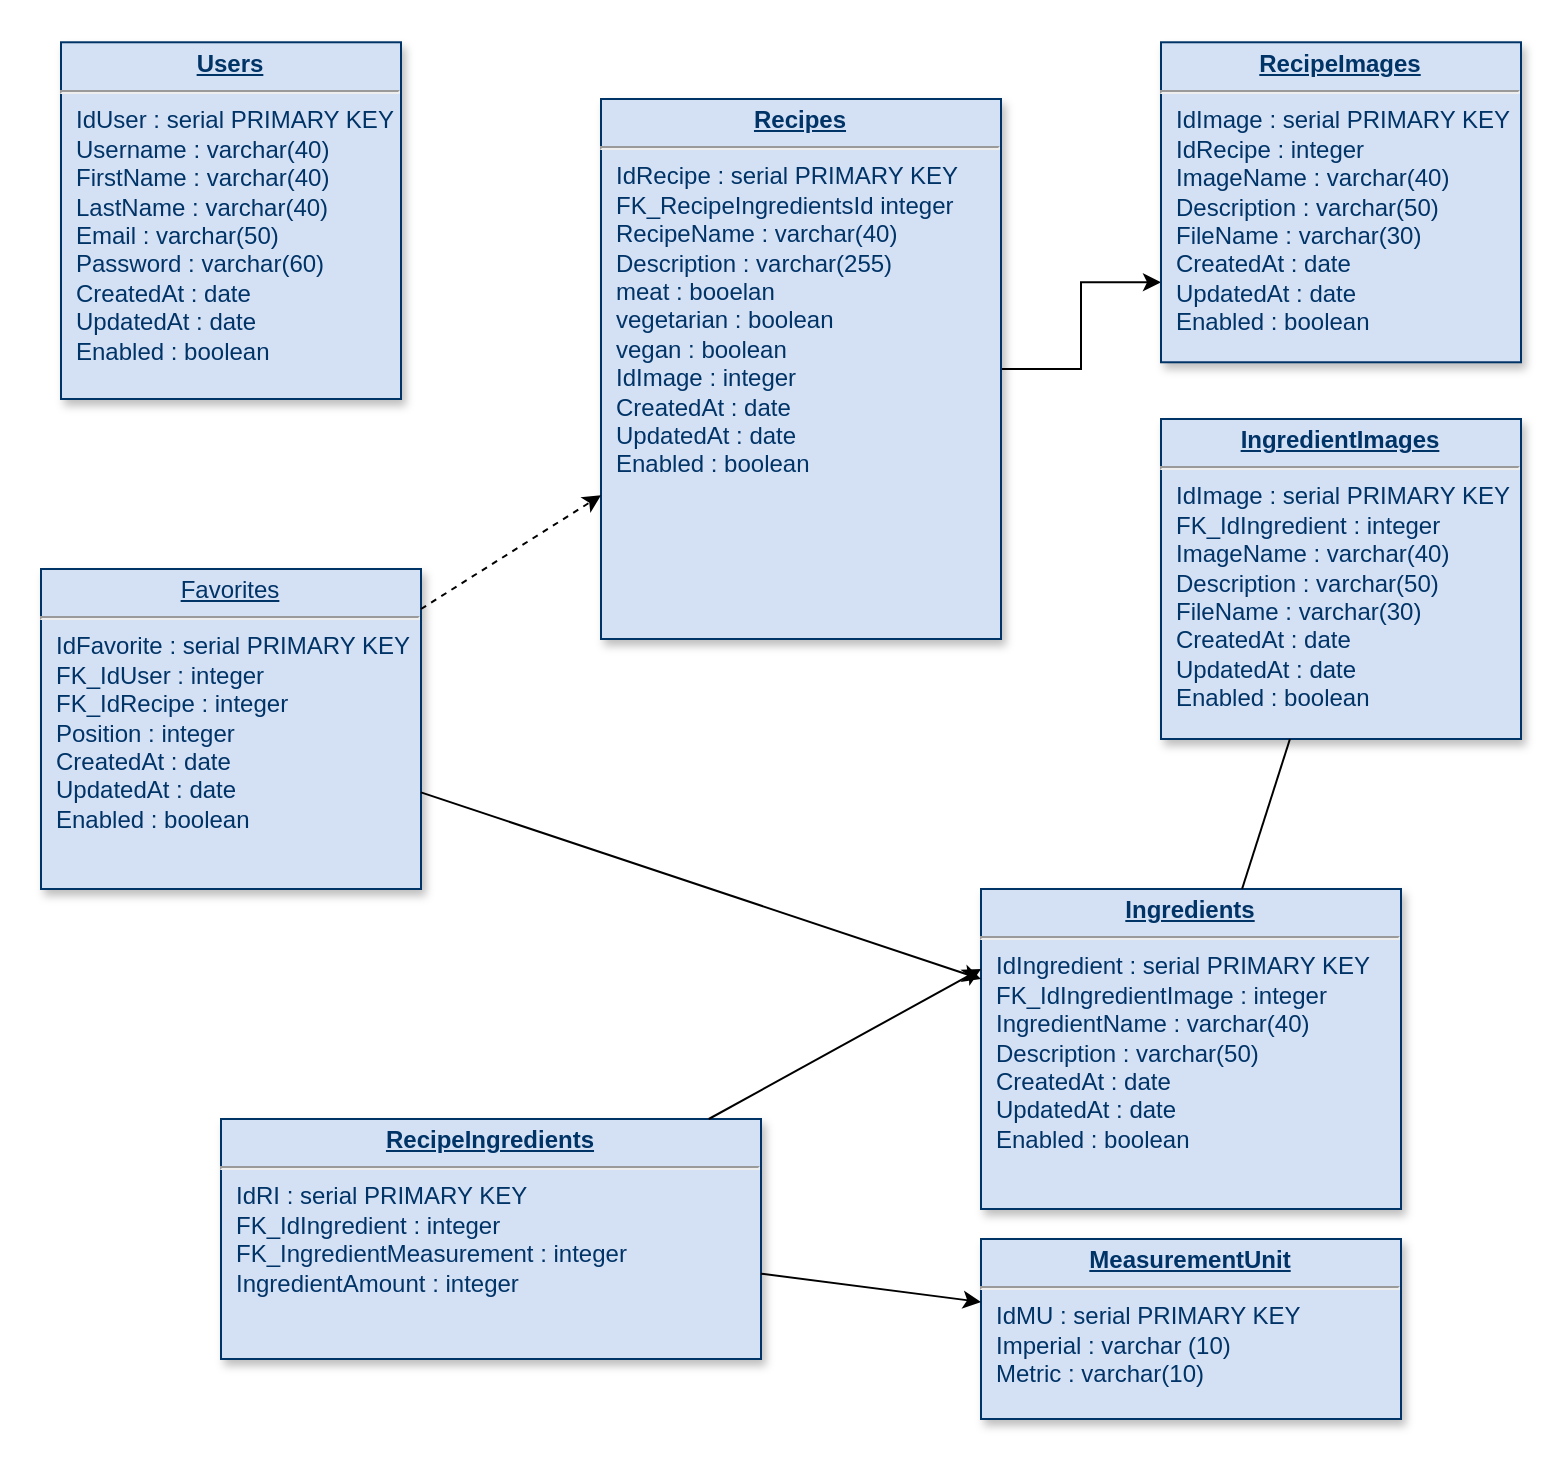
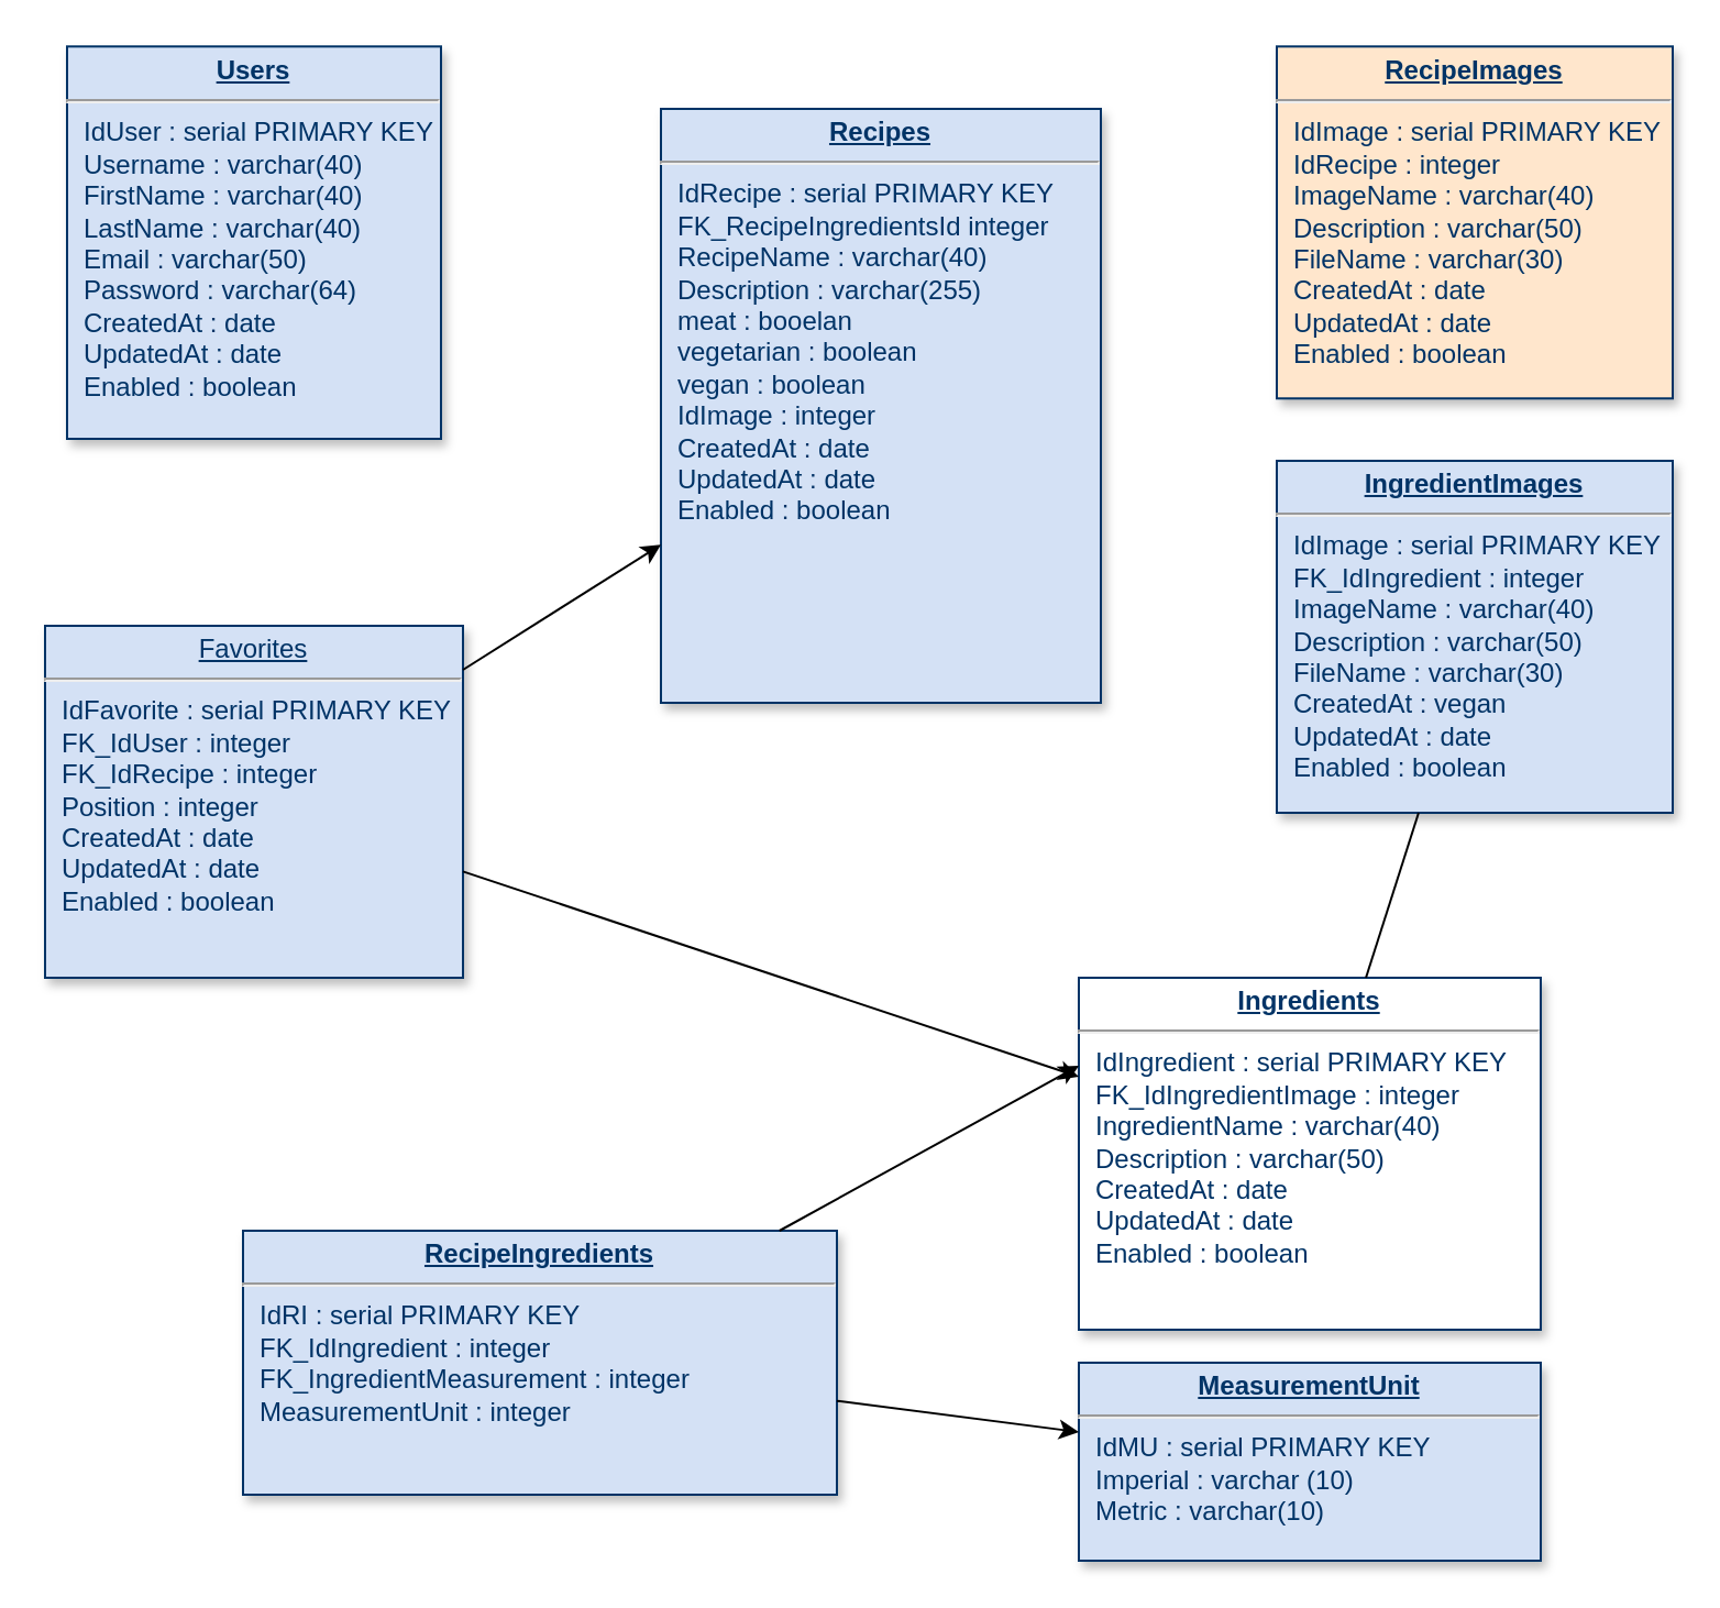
- <mxCell id="5" value="&lt;p style=&quot;margin: 0px ; margin-top: 4px ; text-align: center ; text-decoration: underline&quot;&gt;&lt;strong&gt;Users&lt;/strong&gt;&lt;/p&gt;&lt;hr&gt;&lt;p style=&quot;margin: 0px ; margin-left: 8px&quot;&gt;IdUser : serial PRIMARY KEY&lt;br&gt;&lt;/p&gt;&lt;p style=&quot;margin: 0px ; margin-left: 8px&quot;&gt;Username : varchar(40)&lt;br&gt;&lt;/p&gt;&lt;p style=&quot;margin: 0px ; margin-left: 8px&quot;&gt;FirstName : varchar(40)&lt;br&gt;&lt;/p&gt;&lt;p style=&quot;margin: 0px ; margin-left: 8px&quot;&gt;LastName : varchar(40)&lt;br&gt;&lt;/p&gt;&lt;p style=&quot;margin: 0px ; margin-left: 8px&quot;&gt;Email : varchar(50)&lt;br&gt;&lt;/p&gt;&lt;p style=&quot;margin: 0px ; margin-left: 8px&quot;&gt;Password : varchar(60)&lt;br&gt;&lt;/p&gt;&lt;p style=&quot;margin: 0px ; margin-left: 8px&quot;&gt;CreatedAt : date&lt;br&gt;&lt;/p&gt;&lt;p style=&quot;margin: 0px ; margin-left: 8px&quot;&gt;UpdatedAt : date&lt;br&gt;&lt;/p&gt;&lt;p style=&quot;margin: 0px ; margin-left: 8px&quot;&gt;Enabled : boolean&lt;br&gt;&lt;/p&gt;" style="verticalAlign=top;align=left;overflow=fill;fontSize=12;fontFamily=Helvetica;html=1;strokeColor=#003366;shadow=1;fillColor=#D4E1F5;fontColor=#003366" parent="1" vertex="1"><mxGeometry x="30" y="20.64" width="170" height="178.36" as="geometry" /></mxCell>
+ <mxCell id="5" value="&lt;p style=&quot;margin: 0px ; margin-top: 4px ; text-align: center ; text-decoration: underline&quot;&gt;&lt;strong&gt;Users&lt;/strong&gt;&lt;/p&gt;&lt;hr&gt;&lt;p style=&quot;margin: 0px ; margin-left: 8px&quot;&gt;IdUser : serial PRIMARY KEY&lt;br&gt;&lt;/p&gt;&lt;p style=&quot;margin: 0px ; margin-left: 8px&quot;&gt;Username : varchar(40)&lt;br&gt;&lt;/p&gt;&lt;p style=&quot;margin: 0px ; margin-left: 8px&quot;&gt;FirstName : varchar(40)&lt;br&gt;&lt;/p&gt;&lt;p style=&quot;margin: 0px ; margin-left: 8px&quot;&gt;LastName : varchar(40)&lt;br&gt;&lt;/p&gt;&lt;p style=&quot;margin: 0px ; margin-left: 8px&quot;&gt;Email : varchar(50)&lt;br&gt;&lt;/p&gt;&lt;p style=&quot;margin: 0px ; margin-left: 8px&quot;&gt;Password : varchar(64)&lt;br&gt;&lt;/p&gt;&lt;p style=&quot;margin: 0px ; margin-left: 8px&quot;&gt;CreatedAt : date&lt;br&gt;&lt;/p&gt;&lt;p style=&quot;margin: 0px ; margin-left: 8px&quot;&gt;UpdatedAt : date&lt;br&gt;&lt;/p&gt;&lt;p style=&quot;margin: 0px ; margin-left: 8px&quot;&gt;Enabled : boolean&lt;br&gt;&lt;/p&gt;" style="verticalAlign=top;align=left;overflow=fill;fontSize=12;fontFamily=Helvetica;html=1;strokeColor=#003366;shadow=1;fillColor=#D4E1F5;fontColor=#003366" parent="1" vertex="1"><mxGeometry x="30" y="20.64" width="170" height="178.36" as="geometry" /></mxCell>
- <mxCell id="6" value="&lt;p style=&quot;margin: 0px ; margin-top: 4px ; text-align: center ; text-decoration: underline&quot;&gt;&lt;strong&gt;RecipeImages&lt;/strong&gt;&lt;/p&gt;&lt;hr&gt;&lt;p style=&quot;margin: 0px ; margin-left: 8px&quot;&gt;IdImage : serial PRIMARY KEY&lt;/p&gt;&lt;p style=&quot;margin: 0px ; margin-left: 8px&quot;&gt;IdRecipe : integer&lt;br&gt;&lt;/p&gt;&lt;p style=&quot;margin: 0px ; margin-left: 8px&quot;&gt;ImageName : varchar(40)&lt;br&gt;&lt;/p&gt;&lt;p style=&quot;margin: 0px ; margin-left: 8px&quot;&gt;Description : varchar(50)&lt;/p&gt;&lt;p style=&quot;margin: 0px ; margin-left: 8px&quot;&gt;FileName : varchar(30)&lt;/p&gt;&lt;p style=&quot;margin: 0px ; margin-left: 8px&quot;&gt;CreatedAt : date&lt;br&gt;&lt;/p&gt;&lt;p style=&quot;margin: 0px ; margin-left: 8px&quot;&gt;UpdatedAt : date&lt;br&gt;&lt;/p&gt;&lt;p style=&quot;margin: 0px ; margin-left: 8px&quot;&gt;Enabled : boolean&lt;br&gt;&lt;/p&gt;" style="verticalAlign=top;align=left;overflow=fill;fontSize=12;fontFamily=Helvetica;html=1;strokeColor=#003366;shadow=1;fillColor=#D4E1F5;fontColor=#003366" parent="1" vertex="1"><mxGeometry x="580" y="20.64" width="180" height="160" as="geometry" /></mxCell>
+ <mxCell id="6" value="&lt;p style=&quot;margin: 0px ; margin-top: 4px ; text-align: center ; text-decoration: underline&quot;&gt;&lt;strong&gt;RecipeImages&lt;/strong&gt;&lt;/p&gt;&lt;hr&gt;&lt;p style=&quot;margin: 0px ; margin-left: 8px&quot;&gt;IdImage : serial PRIMARY KEY&lt;/p&gt;&lt;p style=&quot;margin: 0px ; margin-left: 8px&quot;&gt;IdRecipe : integer&lt;br&gt;&lt;/p&gt;&lt;p style=&quot;margin: 0px ; margin-left: 8px&quot;&gt;ImageName : varchar(40)&lt;br&gt;&lt;/p&gt;&lt;p style=&quot;margin: 0px ; margin-left: 8px&quot;&gt;Description : varchar(50)&lt;/p&gt;&lt;p style=&quot;margin: 0px ; margin-left: 8px&quot;&gt;FileName : varchar(30)&lt;/p&gt;&lt;p style=&quot;margin: 0px ; margin-left: 8px&quot;&gt;CreatedAt : date&lt;br&gt;&lt;/p&gt;&lt;p style=&quot;margin: 0px ; margin-left: 8px&quot;&gt;UpdatedAt : date&lt;br&gt;&lt;/p&gt;&lt;p style=&quot;margin: 0px ; margin-left: 8px&quot;&gt;Enabled : boolean&lt;br&gt;&lt;/p&gt;" style="verticalAlign=top;align=left;overflow=fill;fontSize=12;fontFamily=Helvetica;html=1;strokeColor=#003366;shadow=1;fillColor=#ffe6cc;fontColor=#003366;" parent="1" vertex="1"><mxGeometry x="580" y="20.64" width="180" height="160" as="geometry" /></mxCell>
- <mxCell id="2" style="edgeStyle=orthogonalEdgeStyle;rounded=0;orthogonalLoop=1;jettySize=auto;html=1;entryX=0;entryY=0.75;entryDx=0;entryDy=0;" parent="1" source="3" target="6" edge="1"><mxGeometry relative="1" as="geometry" /></mxCell>
- <mxCell id="12" value="&lt;p style=&quot;margin: 0px ; margin-top: 4px ; text-align: center ; text-decoration: underline&quot;&gt;&lt;strong&gt;IngredientImages&lt;/strong&gt;&lt;/p&gt;&lt;hr&gt;&lt;p style=&quot;margin: 0px ; margin-left: 8px&quot;&gt;IdImage : serial PRIMARY KEY&lt;/p&gt;&lt;p style=&quot;margin: 0px ; margin-left: 8px&quot;&gt;FK_IdIngredient : integer&lt;br&gt;&lt;/p&gt;&lt;p style=&quot;margin: 0px ; margin-left: 8px&quot;&gt;ImageName : varchar(40)&lt;br&gt;&lt;/p&gt;&lt;p style=&quot;margin: 0px ; margin-left: 8px&quot;&gt;Description : varchar(50)&lt;/p&gt;&lt;p style=&quot;margin: 0px ; margin-left: 8px&quot;&gt;FileName : varchar(30)&lt;/p&gt;&lt;p style=&quot;margin: 0px ; margin-left: 8px&quot;&gt;CreatedAt : date&lt;br&gt;&lt;/p&gt;&lt;p style=&quot;margin: 0px ; margin-left: 8px&quot;&gt;UpdatedAt : date&lt;br&gt;&lt;/p&gt;&lt;p style=&quot;margin: 0px ; margin-left: 8px&quot;&gt;Enabled : boolean&lt;br&gt;&lt;/p&gt;" style="verticalAlign=top;align=left;overflow=fill;fontSize=12;fontFamily=Helvetica;html=1;strokeColor=#003366;shadow=1;fillColor=#D4E1F5;fontColor=#003366" vertex="1" parent="1"><mxGeometry x="580" y="209" width="180" height="160" as="geometry" /></mxCell>
+ <mxCell id="12" value="&lt;p style=&quot;margin: 0px ; margin-top: 4px ; text-align: center ; text-decoration: underline&quot;&gt;&lt;strong&gt;IngredientImages&lt;/strong&gt;&lt;/p&gt;&lt;hr&gt;&lt;p style=&quot;margin: 0px ; margin-left: 8px&quot;&gt;IdImage : serial PRIMARY KEY&lt;/p&gt;&lt;p style=&quot;margin: 0px ; margin-left: 8px&quot;&gt;FK_IdIngredient : integer&lt;br&gt;&lt;/p&gt;&lt;p style=&quot;margin: 0px ; margin-left: 8px&quot;&gt;ImageName : varchar(40)&lt;br&gt;&lt;/p&gt;&lt;p style=&quot;margin: 0px ; margin-left: 8px&quot;&gt;Description : varchar(50)&lt;/p&gt;&lt;p style=&quot;margin: 0px ; margin-left: 8px&quot;&gt;FileName : varchar(30)&lt;/p&gt;&lt;p style=&quot;margin: 0px ; margin-left: 8px&quot;&gt;CreatedAt : vegan&lt;br&gt;&lt;/p&gt;&lt;p style=&quot;margin: 0px ; margin-left: 8px&quot;&gt;UpdatedAt : date&lt;br&gt;&lt;/p&gt;&lt;p style=&quot;margin: 0px ; margin-left: 8px&quot;&gt;Enabled : boolean&lt;br&gt;&lt;/p&gt;" style="verticalAlign=top;align=left;overflow=fill;fontSize=12;fontFamily=Helvetica;html=1;strokeColor=#003366;shadow=1;fillColor=#D4E1F5;fontColor=#003366" vertex="1" parent="1"><mxGeometry x="580" y="209" width="180" height="160" as="geometry" /></mxCell>
- <mxCell id="14" value="" style="endArrow=classic;html=1;dashed=1;" edge="1" parent="1" source="4" target="3"><mxGeometry width="50" height="50" relative="1" as="geometry"><mxPoint x="370" y="439" as="sourcePoint" /><mxPoint x="420" y="389" as="targetPoint" /></mxGeometry></mxCell>
+ <mxCell id="14" value="" style="endArrow=classic;html=1;" edge="1" parent="1" source="4" target="3"><mxGeometry width="50" height="50" relative="1" as="geometry"><mxPoint x="370" y="439" as="sourcePoint" /><mxPoint x="420" y="389" as="targetPoint" /></mxGeometry></mxCell>
- <mxCell id="8" value="&lt;p style=&quot;margin: 0px ; margin-top: 4px ; text-align: center ; text-decoration: underline&quot;&gt;&lt;strong&gt;Ingredients&lt;/strong&gt;&lt;/p&gt;&lt;hr&gt;&lt;p style=&quot;margin: 0px ; margin-left: 8px&quot;&gt;IdIngredient : serial PRIMARY KEY&lt;/p&gt;&lt;p style=&quot;margin: 0px ; margin-left: 8px&quot;&gt;FK_IdIngredientImage : integer&lt;br&gt;&lt;/p&gt;&lt;p style=&quot;margin: 0px ; margin-left: 8px&quot;&gt;IngredientName : varchar(40)&lt;br&gt;&lt;/p&gt;&lt;p style=&quot;margin: 0px ; margin-left: 8px&quot;&gt;Description : varchar(50)&lt;/p&gt;&lt;p style=&quot;margin: 0px ; margin-left: 8px&quot;&gt;CreatedAt : date&lt;br&gt;&lt;/p&gt;&lt;p style=&quot;margin: 0px ; margin-left: 8px&quot;&gt;UpdatedAt : date&lt;br&gt;&lt;/p&gt;&lt;p style=&quot;margin: 0px ; margin-left: 8px&quot;&gt;Enabled : boolean&lt;br&gt;&lt;/p&gt;" style="verticalAlign=top;align=left;overflow=fill;fontSize=12;fontFamily=Helvetica;html=1;strokeColor=#003366;shadow=1;fillColor=#D4E1F5;fontColor=#003366" vertex="1" parent="1"><mxGeometry x="490" y="444" width="210" height="160" as="geometry" /></mxCell>
+ <mxCell id="8" value="&lt;p style=&quot;margin: 0px ; margin-top: 4px ; text-align: center ; text-decoration: underline&quot;&gt;&lt;strong&gt;Ingredients&lt;/strong&gt;&lt;/p&gt;&lt;hr&gt;&lt;p style=&quot;margin: 0px ; margin-left: 8px&quot;&gt;IdIngredient : serial PRIMARY KEY&lt;/p&gt;&lt;p style=&quot;margin: 0px ; margin-left: 8px&quot;&gt;FK_IdIngredientImage : integer&lt;br&gt;&lt;/p&gt;&lt;p style=&quot;margin: 0px ; margin-left: 8px&quot;&gt;IngredientName : varchar(40)&lt;br&gt;&lt;/p&gt;&lt;p style=&quot;margin: 0px ; margin-left: 8px&quot;&gt;Description : varchar(50)&lt;/p&gt;&lt;p style=&quot;margin: 0px ; margin-left: 8px&quot;&gt;CreatedAt : date&lt;br&gt;&lt;/p&gt;&lt;p style=&quot;margin: 0px ; margin-left: 8px&quot;&gt;UpdatedAt : date&lt;br&gt;&lt;/p&gt;&lt;p style=&quot;margin: 0px ; margin-left: 8px&quot;&gt;Enabled : boolean&lt;br&gt;&lt;/p&gt;" style="verticalAlign=top;align=left;overflow=fill;fontSize=12;fontFamily=Helvetica;html=1;strokeColor=#003366;shadow=1;fillColor=#ffffff;fontColor=#003366;" vertex="1" parent="1"><mxGeometry x="490" y="444" width="210" height="160" as="geometry" /></mxCell>
- <mxCell id="7" value="&lt;p style=&quot;margin: 0px ; margin-top: 4px ; text-align: center ; text-decoration: underline&quot;&gt;&lt;strong&gt;RecipeIngredients&lt;/strong&gt;&lt;/p&gt;&lt;hr&gt;&lt;p style=&quot;margin: 0px ; margin-left: 8px&quot;&gt;IdRI : serial PRIMARY KEY&lt;/p&gt;&lt;p style=&quot;margin: 0px ; margin-left: 8px&quot;&gt;FK_IdIngredient : integer&lt;/p&gt;&lt;p style=&quot;margin: 0px ; margin-left: 8px&quot;&gt;FK_IngredientMeasurement : integer&lt;/p&gt;&lt;p style=&quot;margin: 0px ; margin-left: 8px&quot;&gt;IngredientAmount : integer&lt;br&gt;&lt;/p&gt;" style="verticalAlign=top;align=left;overflow=fill;fontSize=12;fontFamily=Helvetica;html=1;strokeColor=#003366;shadow=1;fillColor=#D4E1F5;fontColor=#003366" vertex="1" parent="1"><mxGeometry x="110" y="559" width="270" height="120" as="geometry" /></mxCell>
+ <mxCell id="7" value="&lt;p style=&quot;margin: 0px ; margin-top: 4px ; text-align: center ; text-decoration: underline&quot;&gt;&lt;strong&gt;RecipeIngredients&lt;/strong&gt;&lt;/p&gt;&lt;hr&gt;&lt;p style=&quot;margin: 0px ; margin-left: 8px&quot;&gt;IdRI : serial PRIMARY KEY&lt;/p&gt;&lt;p style=&quot;margin: 0px ; margin-left: 8px&quot;&gt;FK_IdIngredient : integer&lt;/p&gt;&lt;p style=&quot;margin: 0px ; margin-left: 8px&quot;&gt;FK_IngredientMeasurement : integer&lt;/p&gt;&lt;p style=&quot;margin: 0px ; margin-left: 8px&quot;&gt;MeasurementUnit : integer&lt;br&gt;&lt;/p&gt;" style="verticalAlign=top;align=left;overflow=fill;fontSize=12;fontFamily=Helvetica;html=1;strokeColor=#003366;shadow=1;fillColor=#D4E1F5;fontColor=#003366" vertex="1" parent="1"><mxGeometry x="110" y="559" width="270" height="120" as="geometry" /></mxCell>
